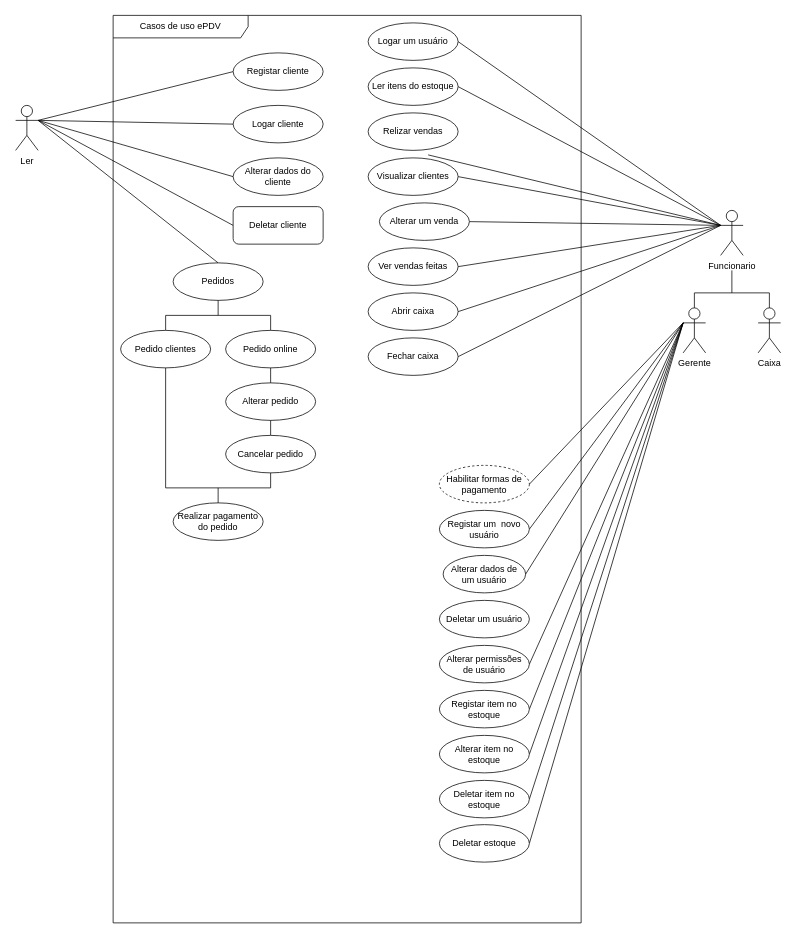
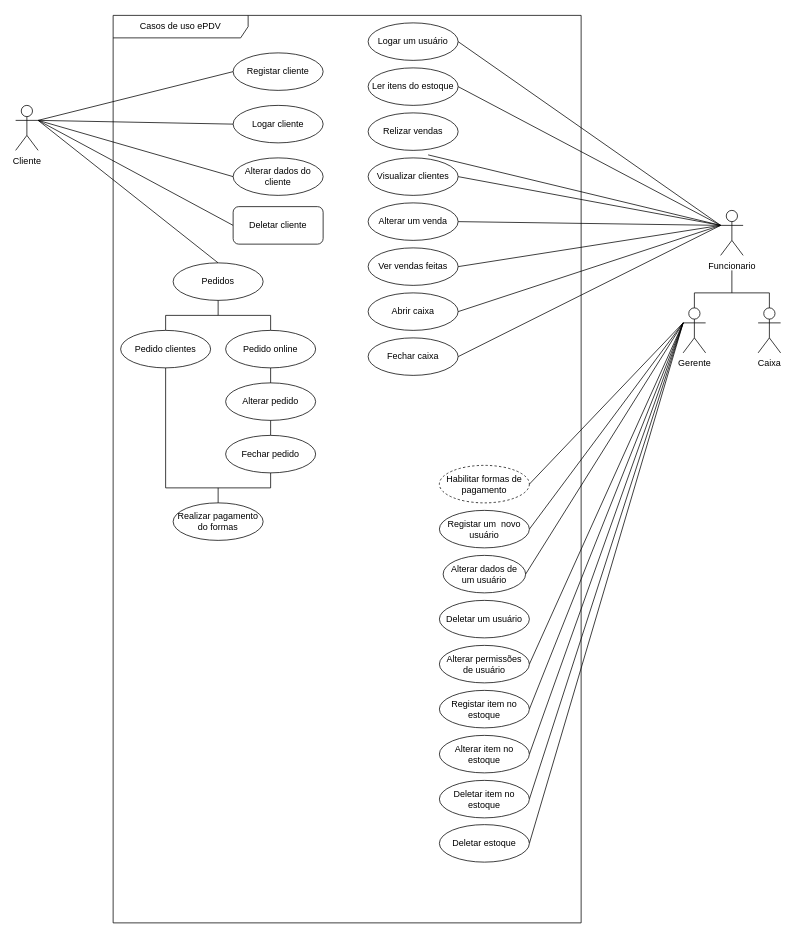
- <mxCell id="3" value="Ler" style="shape=umlActor;verticalLabelPosition=bottom;verticalAlign=top;html=1;movable=1;resizable=1;rotatable=1;deletable=1;editable=1;connectable=1;" parent="1" vertex="1"><mxGeometry x="20" y="140" width="30" height="60" as="geometry" /></mxCell>
+ <mxCell id="3" value="Cliente" style="shape=umlActor;verticalLabelPosition=bottom;verticalAlign=top;html=1;movable=1;resizable=1;rotatable=1;deletable=1;editable=1;connectable=1;" parent="1" vertex="1"><mxGeometry x="20" y="140" width="30" height="60" as="geometry" /></mxCell>
- <mxCell id="31" value="Alterar um venda" style="ellipse;whiteSpace=wrap;html=1;" parent="1" vertex="1"><mxGeometry x="505" y="270" width="120" height="50" as="geometry" /></mxCell>
+ <mxCell id="31" value="Alterar um venda" style="ellipse;whiteSpace=wrap;html=1;" parent="1" vertex="1"><mxGeometry x="490" y="270" width="120" height="50" as="geometry" /></mxCell>
- <mxCell id="61" value="Cancelar pedido" style="ellipse;whiteSpace=wrap;html=1;" parent="1" vertex="1"><mxGeometry x="300" y="580" width="120" height="50" as="geometry" /></mxCell>
+ <mxCell id="61" value="Fechar pedido" style="ellipse;whiteSpace=wrap;html=1;" parent="1" vertex="1"><mxGeometry x="300" y="580" width="120" height="50" as="geometry" /></mxCell>
- <mxCell id="59" value="Realizar pagamento&lt;br&gt;do pedido" style="ellipse;whiteSpace=wrap;html=1;" parent="1" vertex="1"><mxGeometry x="230" y="670" width="120" height="50" as="geometry" /></mxCell>
+ <mxCell id="59" value="Realizar pagamento&lt;br&gt;do formas" style="ellipse;whiteSpace=wrap;html=1;" parent="1" vertex="1"><mxGeometry x="230" y="670" width="120" height="50" as="geometry" /></mxCell>
